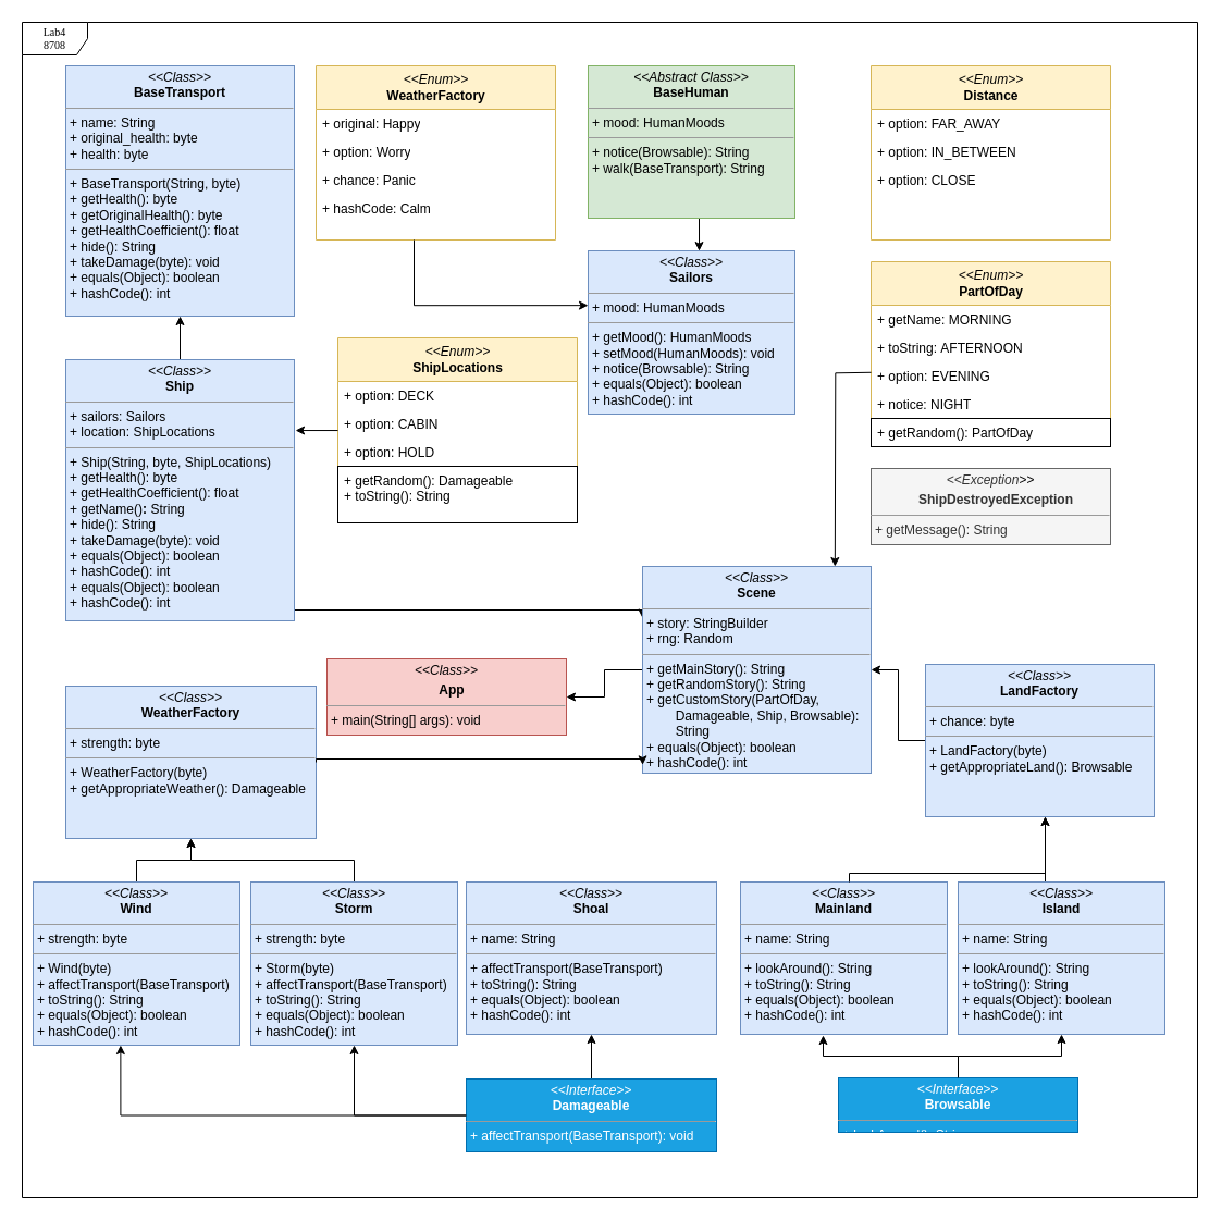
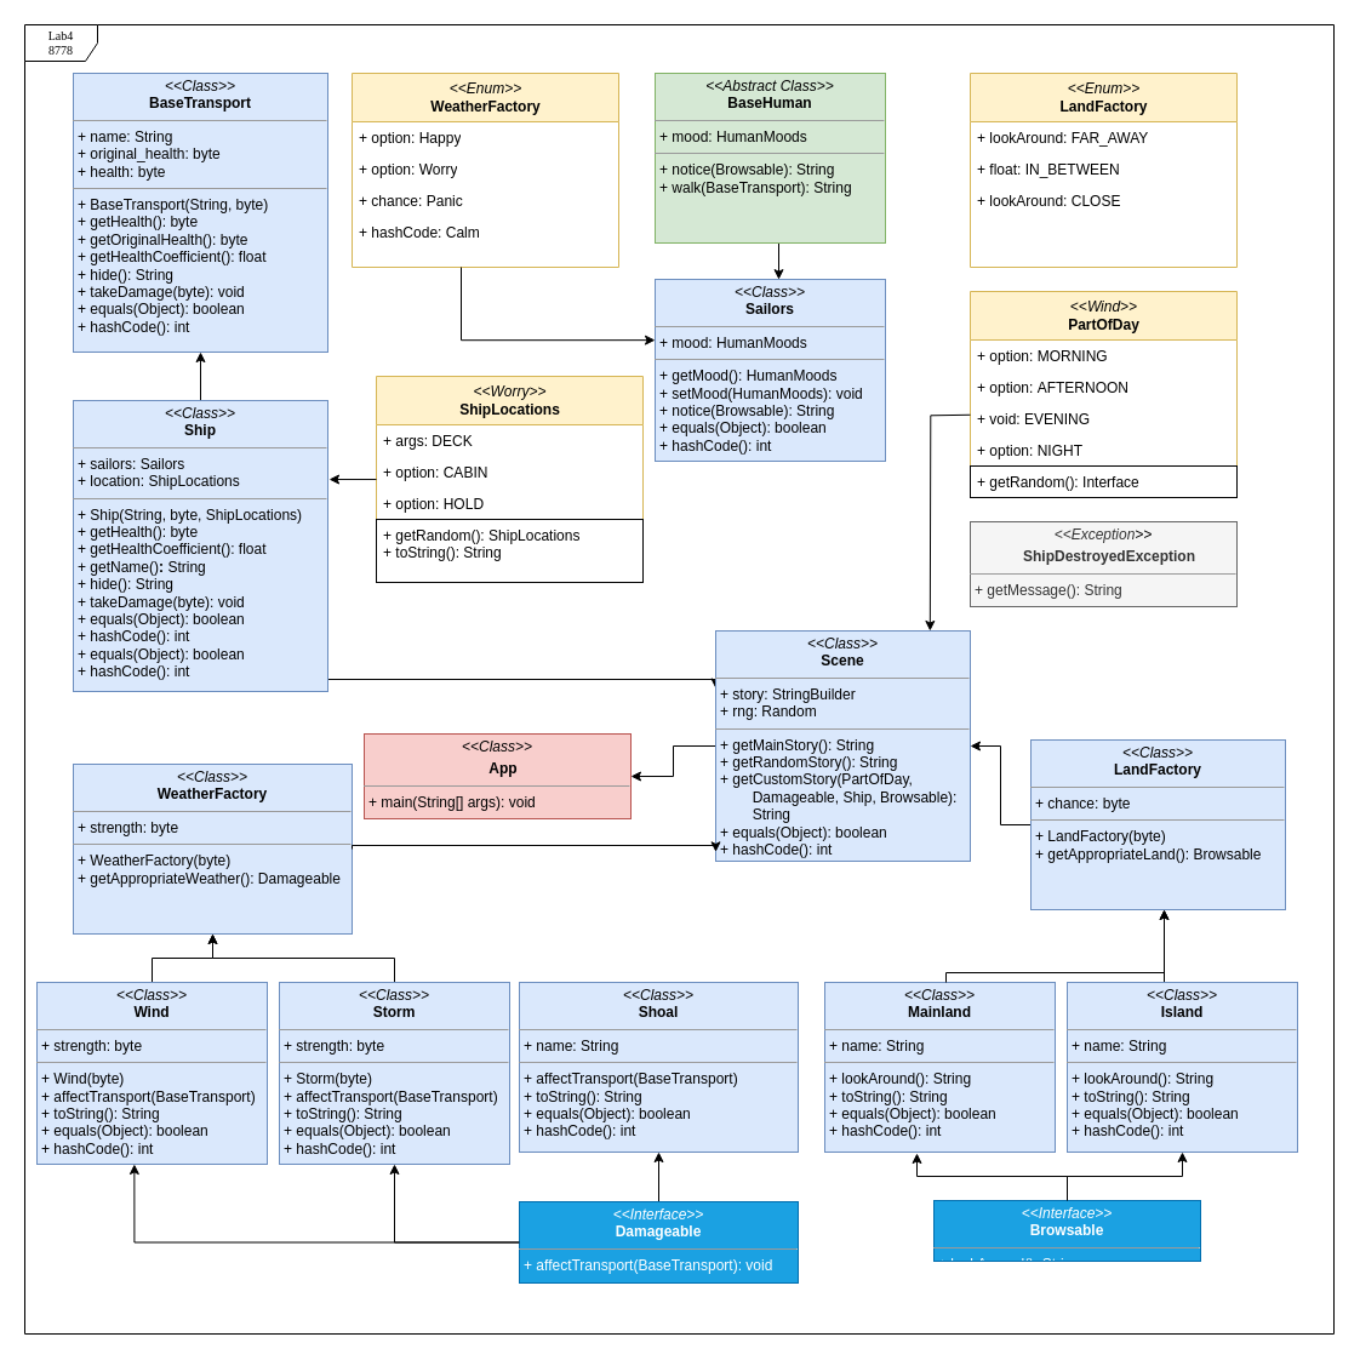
- <mxCell id="2" value="Lab4&lt;div&gt;8708&lt;/div&gt;" style="shape=umlFrame;whiteSpace=wrap;html=1;rounded=0;shadow=0;comic=0;labelBackgroundColor=none;strokeWidth=1;fontFamily=Verdana;fontSize=10;align=center;" parent="1" vertex="1"><mxGeometry x="20" y="20" width="1080" height="1080" as="geometry" /></mxCell>
+ <mxCell id="2" value="Lab4&lt;div&gt;8778&lt;/div&gt;" style="shape=umlFrame;whiteSpace=wrap;html=1;rounded=0;shadow=0;comic=0;labelBackgroundColor=none;strokeWidth=1;fontFamily=Verdana;fontSize=10;align=center;" parent="1" vertex="1"><mxGeometry x="20" y="20" width="1080" height="1080" as="geometry" /></mxCell>
- <mxCell id="26" value="&lt;div&gt;&lt;i style=&quot;font-family: Helvetica; font-size: 12px;&quot;&gt;&amp;lt;&amp;lt;Enum&amp;gt;&amp;gt;&lt;/i&gt;&lt;br style=&quot;font-family: Helvetica; font-size: 12px;&quot;&gt;&lt;/div&gt;&lt;div&gt;&lt;font face=&quot;Helvetica&quot;&gt;&lt;span style=&quot;font-size: 12px;&quot;&gt;&lt;b&gt;Distance&lt;/b&gt;&lt;/span&gt;&lt;/font&gt;&lt;/div&gt;" style="swimlane;html=1;fontStyle=0;childLayout=stackLayout;horizontal=1;startSize=40;fillColor=#fff2cc;horizontalStack=0;resizeParent=1;resizeLast=0;collapsible=1;marginBottom=0;swimlaneFillColor=#ffffff;rounded=0;shadow=0;comic=0;labelBackgroundColor=none;strokeWidth=1;fontFamily=Verdana;fontSize=10;align=center;strokeColor=#d6b656;" vertex="1" parent="1"><mxGeometry x="800" y="60" width="220" height="160" as="geometry" /></mxCell>
+ <mxCell id="26" value="&lt;div&gt;&lt;i style=&quot;font-family: Helvetica; font-size: 12px;&quot;&gt;&amp;lt;&amp;lt;Enum&amp;gt;&amp;gt;&lt;/i&gt;&lt;br style=&quot;font-family: Helvetica; font-size: 12px;&quot;&gt;&lt;/div&gt;&lt;div&gt;&lt;font face=&quot;Helvetica&quot;&gt;&lt;span style=&quot;font-size: 12px;&quot;&gt;&lt;b&gt;LandFactory&lt;/b&gt;&lt;/span&gt;&lt;/font&gt;&lt;/div&gt;" style="swimlane;html=1;fontStyle=0;childLayout=stackLayout;horizontal=1;startSize=40;fillColor=#fff2cc;horizontalStack=0;resizeParent=1;resizeLast=0;collapsible=1;marginBottom=0;swimlaneFillColor=#ffffff;rounded=0;shadow=0;comic=0;labelBackgroundColor=none;strokeWidth=1;fontFamily=Verdana;fontSize=10;align=center;strokeColor=#d6b656;" vertex="1" parent="1"><mxGeometry x="800" y="60" width="220" height="160" as="geometry" /></mxCell>
- <mxCell id="4" value="+ original:&amp;nbsp;Happy" style="text;html=1;strokeColor=none;fillColor=none;align=left;verticalAlign=top;spacingLeft=4;spacingRight=4;whiteSpace=wrap;overflow=hidden;rotatable=0;points=[[0,0.5],[1,0.5]];portConstraint=eastwest;" parent="3" vertex="1"><mxGeometry y="40" width="220" height="26" as="geometry" /></mxCell>
+ <mxCell id="4" value="+ option:&amp;nbsp;Happy" style="text;html=1;strokeColor=none;fillColor=none;align=left;verticalAlign=top;spacingLeft=4;spacingRight=4;whiteSpace=wrap;overflow=hidden;rotatable=0;points=[[0,0.5],[1,0.5]];portConstraint=eastwest;" parent="3" vertex="1"><mxGeometry y="40" width="220" height="26" as="geometry" /></mxCell>
- <mxCell id="27" value="+ option:&amp;nbsp;FAR_AWAY" style="text;html=1;strokeColor=none;fillColor=none;align=left;verticalAlign=top;spacingLeft=4;spacingRight=4;whiteSpace=wrap;overflow=hidden;rotatable=0;points=[[0,0.5],[1,0.5]];portConstraint=eastwest;" vertex="1" parent="26"><mxGeometry y="40" width="220" height="26" as="geometry" /></mxCell>
+ <mxCell id="27" value="+ lookAround:&amp;nbsp;FAR_AWAY" style="text;html=1;strokeColor=none;fillColor=none;align=left;verticalAlign=top;spacingLeft=4;spacingRight=4;whiteSpace=wrap;overflow=hidden;rotatable=0;points=[[0,0.5],[1,0.5]];portConstraint=eastwest;" vertex="1" parent="26"><mxGeometry y="40" width="220" height="26" as="geometry" /></mxCell>
- <mxCell id="28" value="+ option:&amp;nbsp;IN_BETWEEN" style="text;html=1;strokeColor=none;fillColor=none;align=left;verticalAlign=top;spacingLeft=4;spacingRight=4;whiteSpace=wrap;overflow=hidden;rotatable=0;points=[[0,0.5],[1,0.5]];portConstraint=eastwest;" vertex="1" parent="26"><mxGeometry y="66" width="220" height="26" as="geometry" /></mxCell>
+ <mxCell id="28" value="+ float:&amp;nbsp;IN_BETWEEN" style="text;html=1;strokeColor=none;fillColor=none;align=left;verticalAlign=top;spacingLeft=4;spacingRight=4;whiteSpace=wrap;overflow=hidden;rotatable=0;points=[[0,0.5],[1,0.5]];portConstraint=eastwest;" vertex="1" parent="26"><mxGeometry y="66" width="220" height="26" as="geometry" /></mxCell>
- <mxCell id="29" value="+ option:&amp;nbsp;CLOSE" style="text;html=1;strokeColor=none;fillColor=none;align=left;verticalAlign=top;spacingLeft=4;spacingRight=4;whiteSpace=wrap;overflow=hidden;rotatable=0;points=[[0,0.5],[1,0.5]];portConstraint=eastwest;" vertex="1" parent="26"><mxGeometry y="92" width="220" height="26" as="geometry" /></mxCell>
+ <mxCell id="29" value="+ lookAround:&amp;nbsp;CLOSE" style="text;html=1;strokeColor=none;fillColor=none;align=left;verticalAlign=top;spacingLeft=4;spacingRight=4;whiteSpace=wrap;overflow=hidden;rotatable=0;points=[[0,0.5],[1,0.5]];portConstraint=eastwest;" vertex="1" parent="26"><mxGeometry y="92" width="220" height="26" as="geometry" /></mxCell>
- <mxCell id="30" value="&lt;div&gt;&lt;i style=&quot;font-family: Helvetica; font-size: 12px;&quot;&gt;&amp;lt;&amp;lt;Enum&amp;gt;&amp;gt;&lt;/i&gt;&lt;br style=&quot;font-family: Helvetica; font-size: 12px;&quot;&gt;&lt;/div&gt;&lt;div&gt;&lt;font face=&quot;Helvetica&quot;&gt;&lt;span style=&quot;font-size: 12px;&quot;&gt;&lt;b&gt;PartOfDay&lt;/b&gt;&lt;/span&gt;&lt;/font&gt;&lt;/div&gt;" style="swimlane;html=1;fontStyle=0;childLayout=stackLayout;horizontal=1;startSize=40;fillColor=#fff2cc;horizontalStack=0;resizeParent=1;resizeLast=0;collapsible=1;marginBottom=0;swimlaneFillColor=#ffffff;rounded=0;shadow=0;comic=0;labelBackgroundColor=none;strokeWidth=1;fontFamily=Verdana;fontSize=10;align=center;strokeColor=#d6b656;" vertex="1" parent="1"><mxGeometry x="800" y="240" width="220" height="170" as="geometry" /></mxCell>
+ <mxCell id="30" value="&lt;div&gt;&lt;i style=&quot;font-family: Helvetica; font-size: 12px;&quot;&gt;&amp;lt;&amp;lt;Wind&amp;gt;&amp;gt;&lt;/i&gt;&lt;br style=&quot;font-family: Helvetica; font-size: 12px;&quot;&gt;&lt;/div&gt;&lt;div&gt;&lt;font face=&quot;Helvetica&quot;&gt;&lt;span style=&quot;font-size: 12px;&quot;&gt;&lt;b&gt;PartOfDay&lt;/b&gt;&lt;/span&gt;&lt;/font&gt;&lt;/div&gt;" style="swimlane;html=1;fontStyle=0;childLayout=stackLayout;horizontal=1;startSize=40;fillColor=#fff2cc;horizontalStack=0;resizeParent=1;resizeLast=0;collapsible=1;marginBottom=0;swimlaneFillColor=#ffffff;rounded=0;shadow=0;comic=0;labelBackgroundColor=none;strokeWidth=1;fontFamily=Verdana;fontSize=10;align=center;strokeColor=#d6b656;" vertex="1" parent="1"><mxGeometry x="800" y="240" width="220" height="170" as="geometry" /></mxCell>
- <mxCell id="31" value="+ getName:&amp;nbsp;MORNING" style="text;html=1;strokeColor=none;fillColor=none;align=left;verticalAlign=top;spacingLeft=4;spacingRight=4;whiteSpace=wrap;overflow=hidden;rotatable=0;points=[[0,0.5],[1,0.5]];portConstraint=eastwest;" vertex="1" parent="30"><mxGeometry y="40" width="220" height="26" as="geometry" /></mxCell>
+ <mxCell id="31" value="+ option:&amp;nbsp;MORNING" style="text;html=1;strokeColor=none;fillColor=none;align=left;verticalAlign=top;spacingLeft=4;spacingRight=4;whiteSpace=wrap;overflow=hidden;rotatable=0;points=[[0,0.5],[1,0.5]];portConstraint=eastwest;" vertex="1" parent="30"><mxGeometry y="40" width="220" height="26" as="geometry" /></mxCell>
- <mxCell id="32" value="+ toString:&amp;nbsp;AFTERNOON" style="text;html=1;strokeColor=none;fillColor=none;align=left;verticalAlign=top;spacingLeft=4;spacingRight=4;whiteSpace=wrap;overflow=hidden;rotatable=0;points=[[0,0.5],[1,0.5]];portConstraint=eastwest;" vertex="1" parent="30"><mxGeometry y="66" width="220" height="26" as="geometry" /></mxCell>
+ <mxCell id="32" value="+ option:&amp;nbsp;AFTERNOON" style="text;html=1;strokeColor=none;fillColor=none;align=left;verticalAlign=top;spacingLeft=4;spacingRight=4;whiteSpace=wrap;overflow=hidden;rotatable=0;points=[[0,0.5],[1,0.5]];portConstraint=eastwest;" vertex="1" parent="30"><mxGeometry y="66" width="220" height="26" as="geometry" /></mxCell>
- <mxCell id="41" value="&lt;div&gt;&lt;i style=&quot;font-family: Helvetica; font-size: 12px;&quot;&gt;&amp;lt;&amp;lt;Enum&amp;gt;&amp;gt;&lt;/i&gt;&lt;br style=&quot;font-family: Helvetica; font-size: 12px;&quot;&gt;&lt;/div&gt;&lt;div&gt;&lt;font face=&quot;Helvetica&quot;&gt;&lt;span style=&quot;font-size: 12px;&quot;&gt;&lt;b&gt;ShipLocations&lt;/b&gt;&lt;/span&gt;&lt;/font&gt;&lt;br&gt;&lt;/div&gt;" style="swimlane;html=1;fontStyle=0;childLayout=stackLayout;horizontal=1;startSize=40;fillColor=#fff2cc;horizontalStack=0;resizeParent=1;resizeLast=0;collapsible=1;marginBottom=0;swimlaneFillColor=#ffffff;rounded=0;shadow=0;comic=0;labelBackgroundColor=none;strokeWidth=1;fontFamily=Verdana;fontSize=10;align=center;strokeColor=#d6b656;" vertex="1" parent="1"><mxGeometry x="310" y="310" width="220" height="170" as="geometry" /></mxCell>
+ <mxCell id="41" value="&lt;div&gt;&lt;i style=&quot;font-family: Helvetica; font-size: 12px;&quot;&gt;&amp;lt;&amp;lt;Worry&amp;gt;&amp;gt;&lt;/i&gt;&lt;br style=&quot;font-family: Helvetica; font-size: 12px;&quot;&gt;&lt;/div&gt;&lt;div&gt;&lt;font face=&quot;Helvetica&quot;&gt;&lt;span style=&quot;font-size: 12px;&quot;&gt;&lt;b&gt;ShipLocations&lt;/b&gt;&lt;/span&gt;&lt;/font&gt;&lt;br&gt;&lt;/div&gt;" style="swimlane;html=1;fontStyle=0;childLayout=stackLayout;horizontal=1;startSize=40;fillColor=#fff2cc;horizontalStack=0;resizeParent=1;resizeLast=0;collapsible=1;marginBottom=0;swimlaneFillColor=#ffffff;rounded=0;shadow=0;comic=0;labelBackgroundColor=none;strokeWidth=1;fontFamily=Verdana;fontSize=10;align=center;strokeColor=#d6b656;" vertex="1" parent="1"><mxGeometry x="310" y="310" width="220" height="170" as="geometry" /></mxCell>
- <mxCell id="33" value="+ option:&amp;nbsp;EVENING" style="text;html=1;strokeColor=none;fillColor=none;align=left;verticalAlign=top;spacingLeft=4;spacingRight=4;whiteSpace=wrap;overflow=hidden;rotatable=0;points=[[0,0.5],[1,0.5]];portConstraint=eastwest;" vertex="1" parent="30"><mxGeometry y="92" width="220" height="26" as="geometry" /></mxCell>
+ <mxCell id="33" value="+ void:&amp;nbsp;EVENING" style="text;html=1;strokeColor=none;fillColor=none;align=left;verticalAlign=top;spacingLeft=4;spacingRight=4;whiteSpace=wrap;overflow=hidden;rotatable=0;points=[[0,0.5],[1,0.5]];portConstraint=eastwest;" vertex="1" parent="30"><mxGeometry y="92" width="220" height="26" as="geometry" /></mxCell>
- <mxCell id="42" value="+ option: DECK" style="text;html=1;strokeColor=none;fillColor=none;align=left;verticalAlign=top;spacingLeft=4;spacingRight=4;whiteSpace=wrap;overflow=hidden;rotatable=0;points=[[0,0.5],[1,0.5]];portConstraint=eastwest;" vertex="1" parent="41"><mxGeometry y="40" width="220" height="26" as="geometry" /></mxCell>
+ <mxCell id="42" value="+ args: DECK" style="text;html=1;strokeColor=none;fillColor=none;align=left;verticalAlign=top;spacingLeft=4;spacingRight=4;whiteSpace=wrap;overflow=hidden;rotatable=0;points=[[0,0.5],[1,0.5]];portConstraint=eastwest;" vertex="1" parent="41"><mxGeometry y="40" width="220" height="26" as="geometry" /></mxCell>
- <mxCell id="34" value="+ notice:&amp;nbsp;NIGHT" style="text;html=1;strokeColor=none;fillColor=none;align=left;verticalAlign=top;spacingLeft=4;spacingRight=4;whiteSpace=wrap;overflow=hidden;rotatable=0;points=[[0,0.5],[1,0.5]];portConstraint=eastwest;" vertex="1" parent="30"><mxGeometry y="118" width="220" height="26" as="geometry" /></mxCell>
+ <mxCell id="34" value="+ option:&amp;nbsp;NIGHT" style="text;html=1;strokeColor=none;fillColor=none;align=left;verticalAlign=top;spacingLeft=4;spacingRight=4;whiteSpace=wrap;overflow=hidden;rotatable=0;points=[[0,0.5],[1,0.5]];portConstraint=eastwest;" vertex="1" parent="30"><mxGeometry y="118" width="220" height="26" as="geometry" /></mxCell>
- <mxCell id="35" value="+ getRandom(): PartOfDay" style="text;html=1;strokeColor=default;fillColor=none;align=left;verticalAlign=top;spacingLeft=4;spacingRight=4;whiteSpace=wrap;overflow=hidden;rotatable=0;points=[[0,0.5],[1,0.5]];portConstraint=eastwest;" vertex="1" parent="30"><mxGeometry y="144" width="220" height="26" as="geometry" /></mxCell>
+ <mxCell id="35" value="+ getRandom(): Interface" style="text;html=1;strokeColor=default;fillColor=none;align=left;verticalAlign=top;spacingLeft=4;spacingRight=4;whiteSpace=wrap;overflow=hidden;rotatable=0;points=[[0,0.5],[1,0.5]];portConstraint=eastwest;" vertex="1" parent="30"><mxGeometry y="144" width="220" height="26" as="geometry" /></mxCell>
- <mxCell id="45" value="+ getRandom(): Damageable&lt;div&gt;+&amp;nbsp;toString(): String&lt;/div&gt;" style="text;html=1;strokeColor=default;fillColor=none;align=left;verticalAlign=top;spacingLeft=4;spacingRight=4;whiteSpace=wrap;overflow=hidden;rotatable=0;points=[[0,0.5],[1,0.5]];portConstraint=eastwest;" vertex="1" parent="41"><mxGeometry y="118" width="220" height="52" as="geometry" /></mxCell>
+ <mxCell id="45" value="+ getRandom(): ShipLocations&lt;div&gt;+&amp;nbsp;toString(): String&lt;/div&gt;" style="text;html=1;strokeColor=default;fillColor=none;align=left;verticalAlign=top;spacingLeft=4;spacingRight=4;whiteSpace=wrap;overflow=hidden;rotatable=0;points=[[0,0.5],[1,0.5]];portConstraint=eastwest;" vertex="1" parent="41"><mxGeometry y="118" width="220" height="52" as="geometry" /></mxCell>
